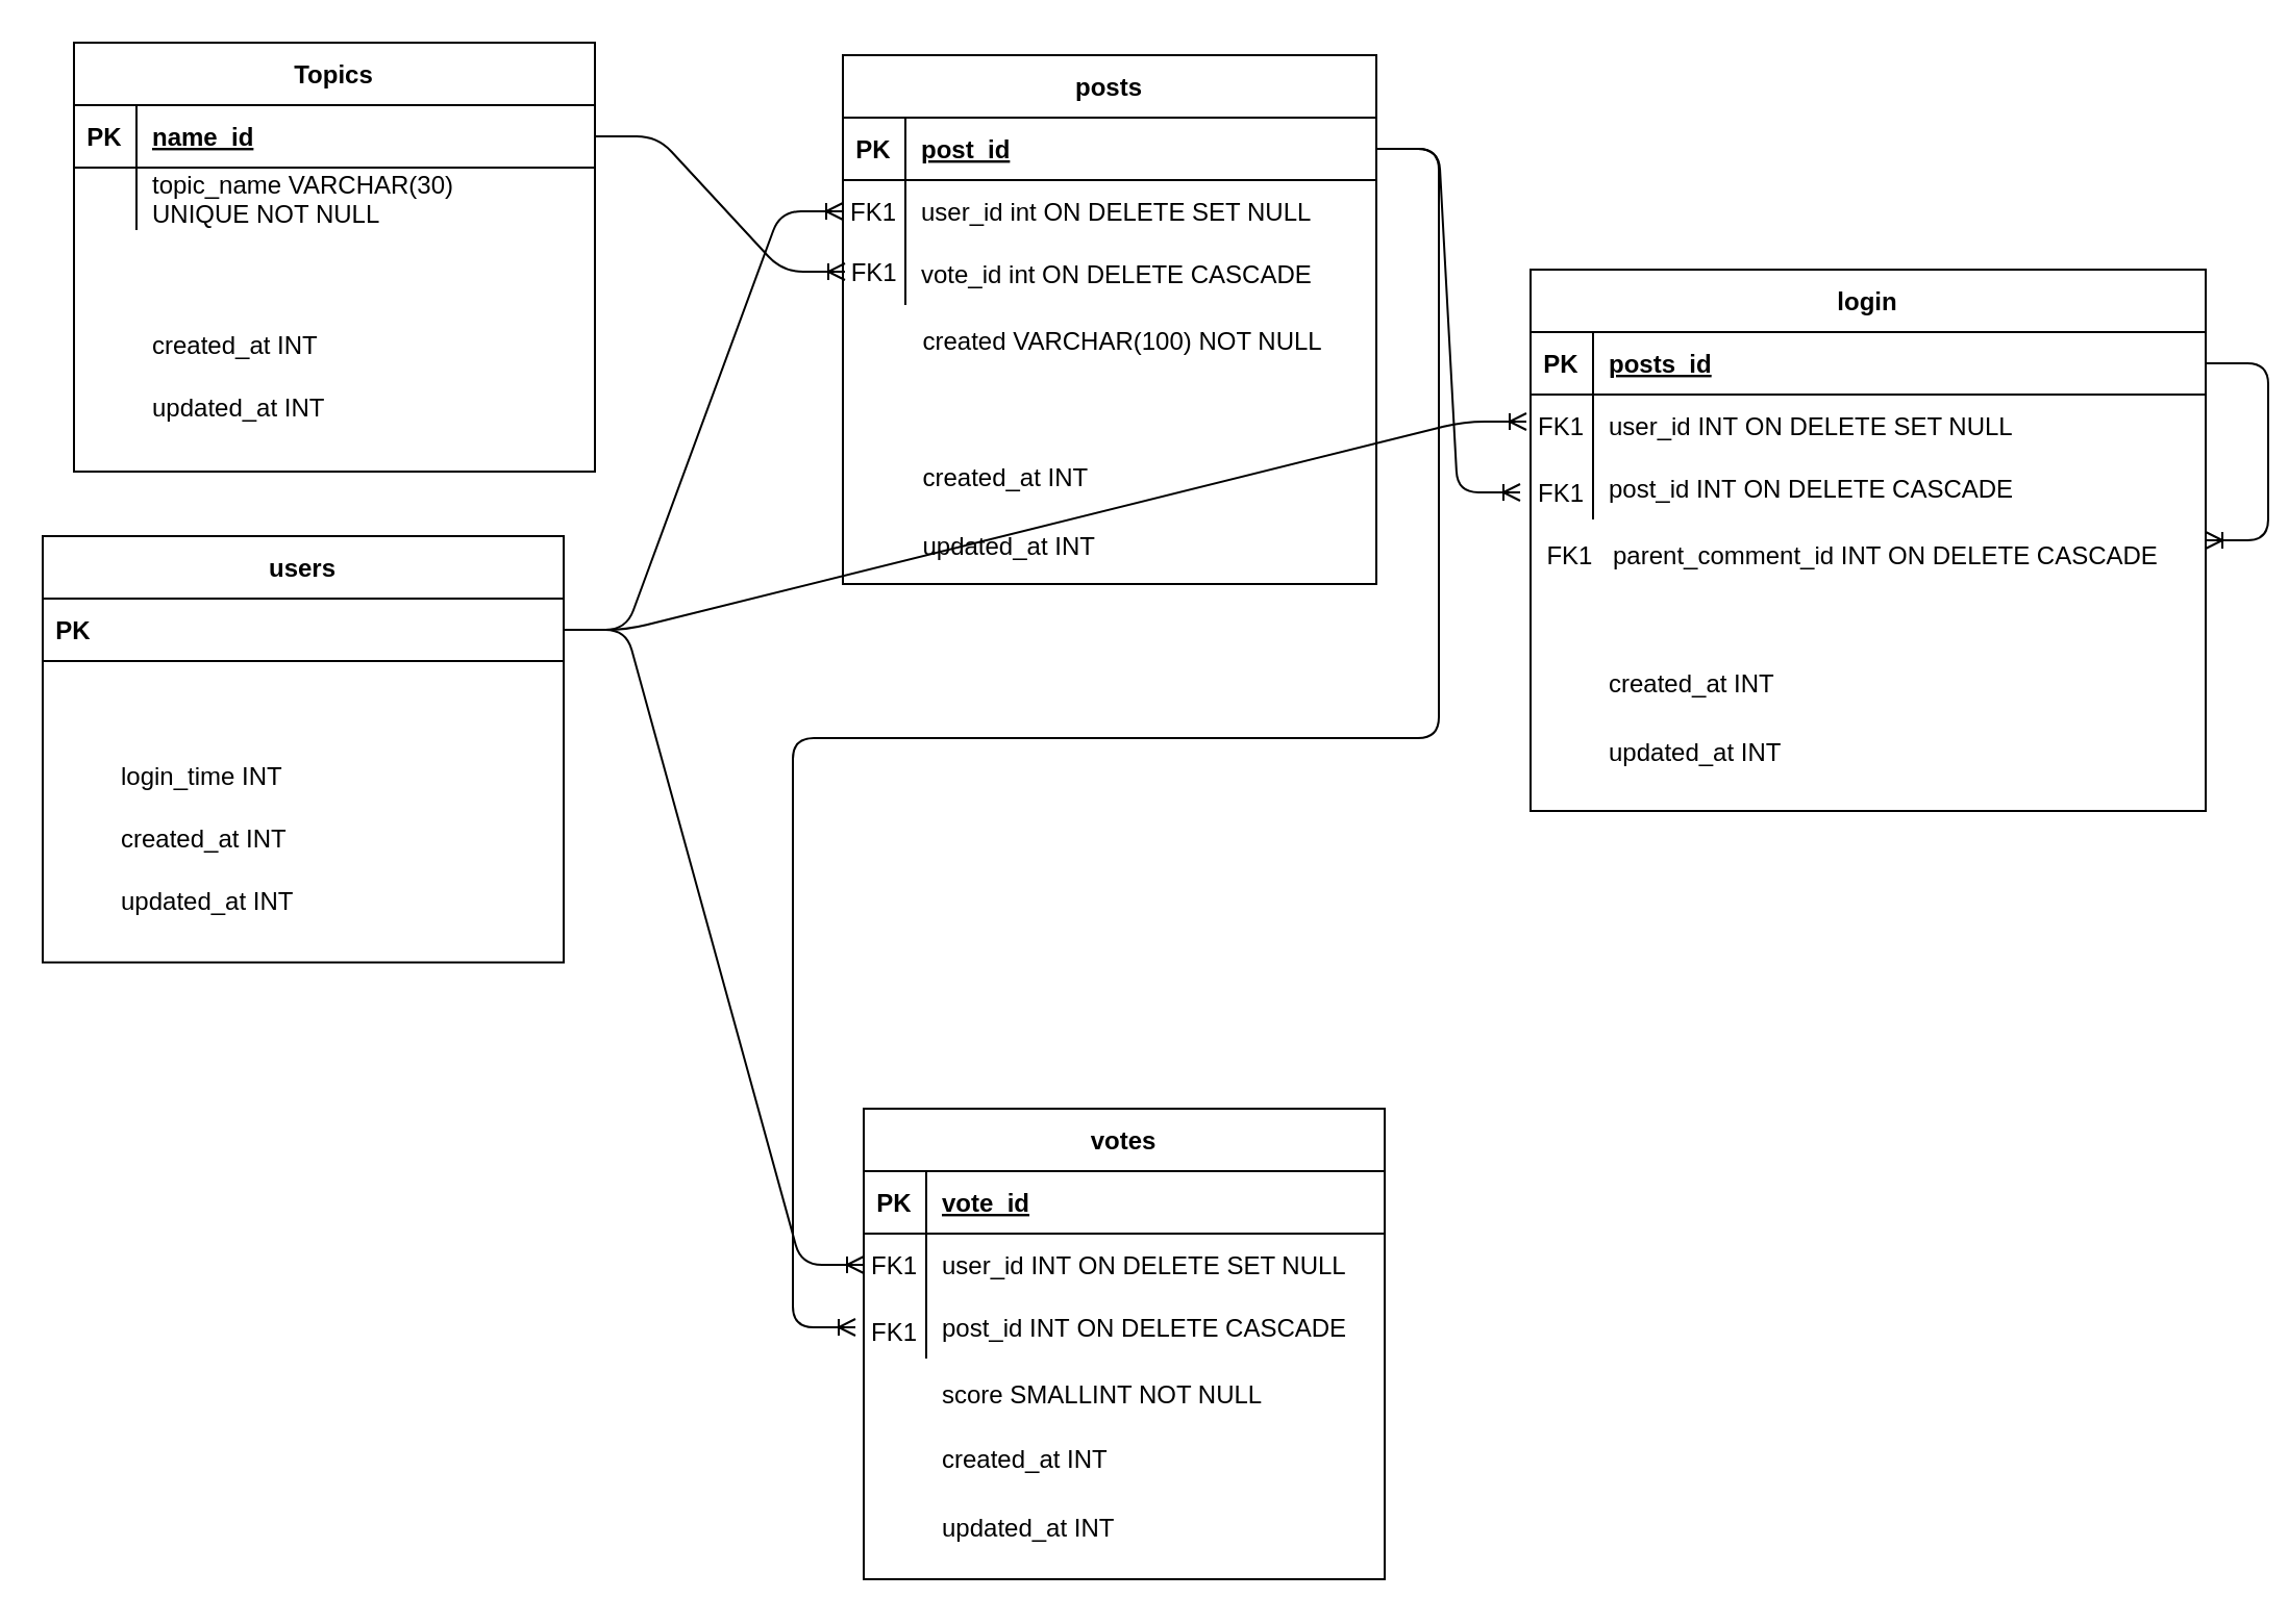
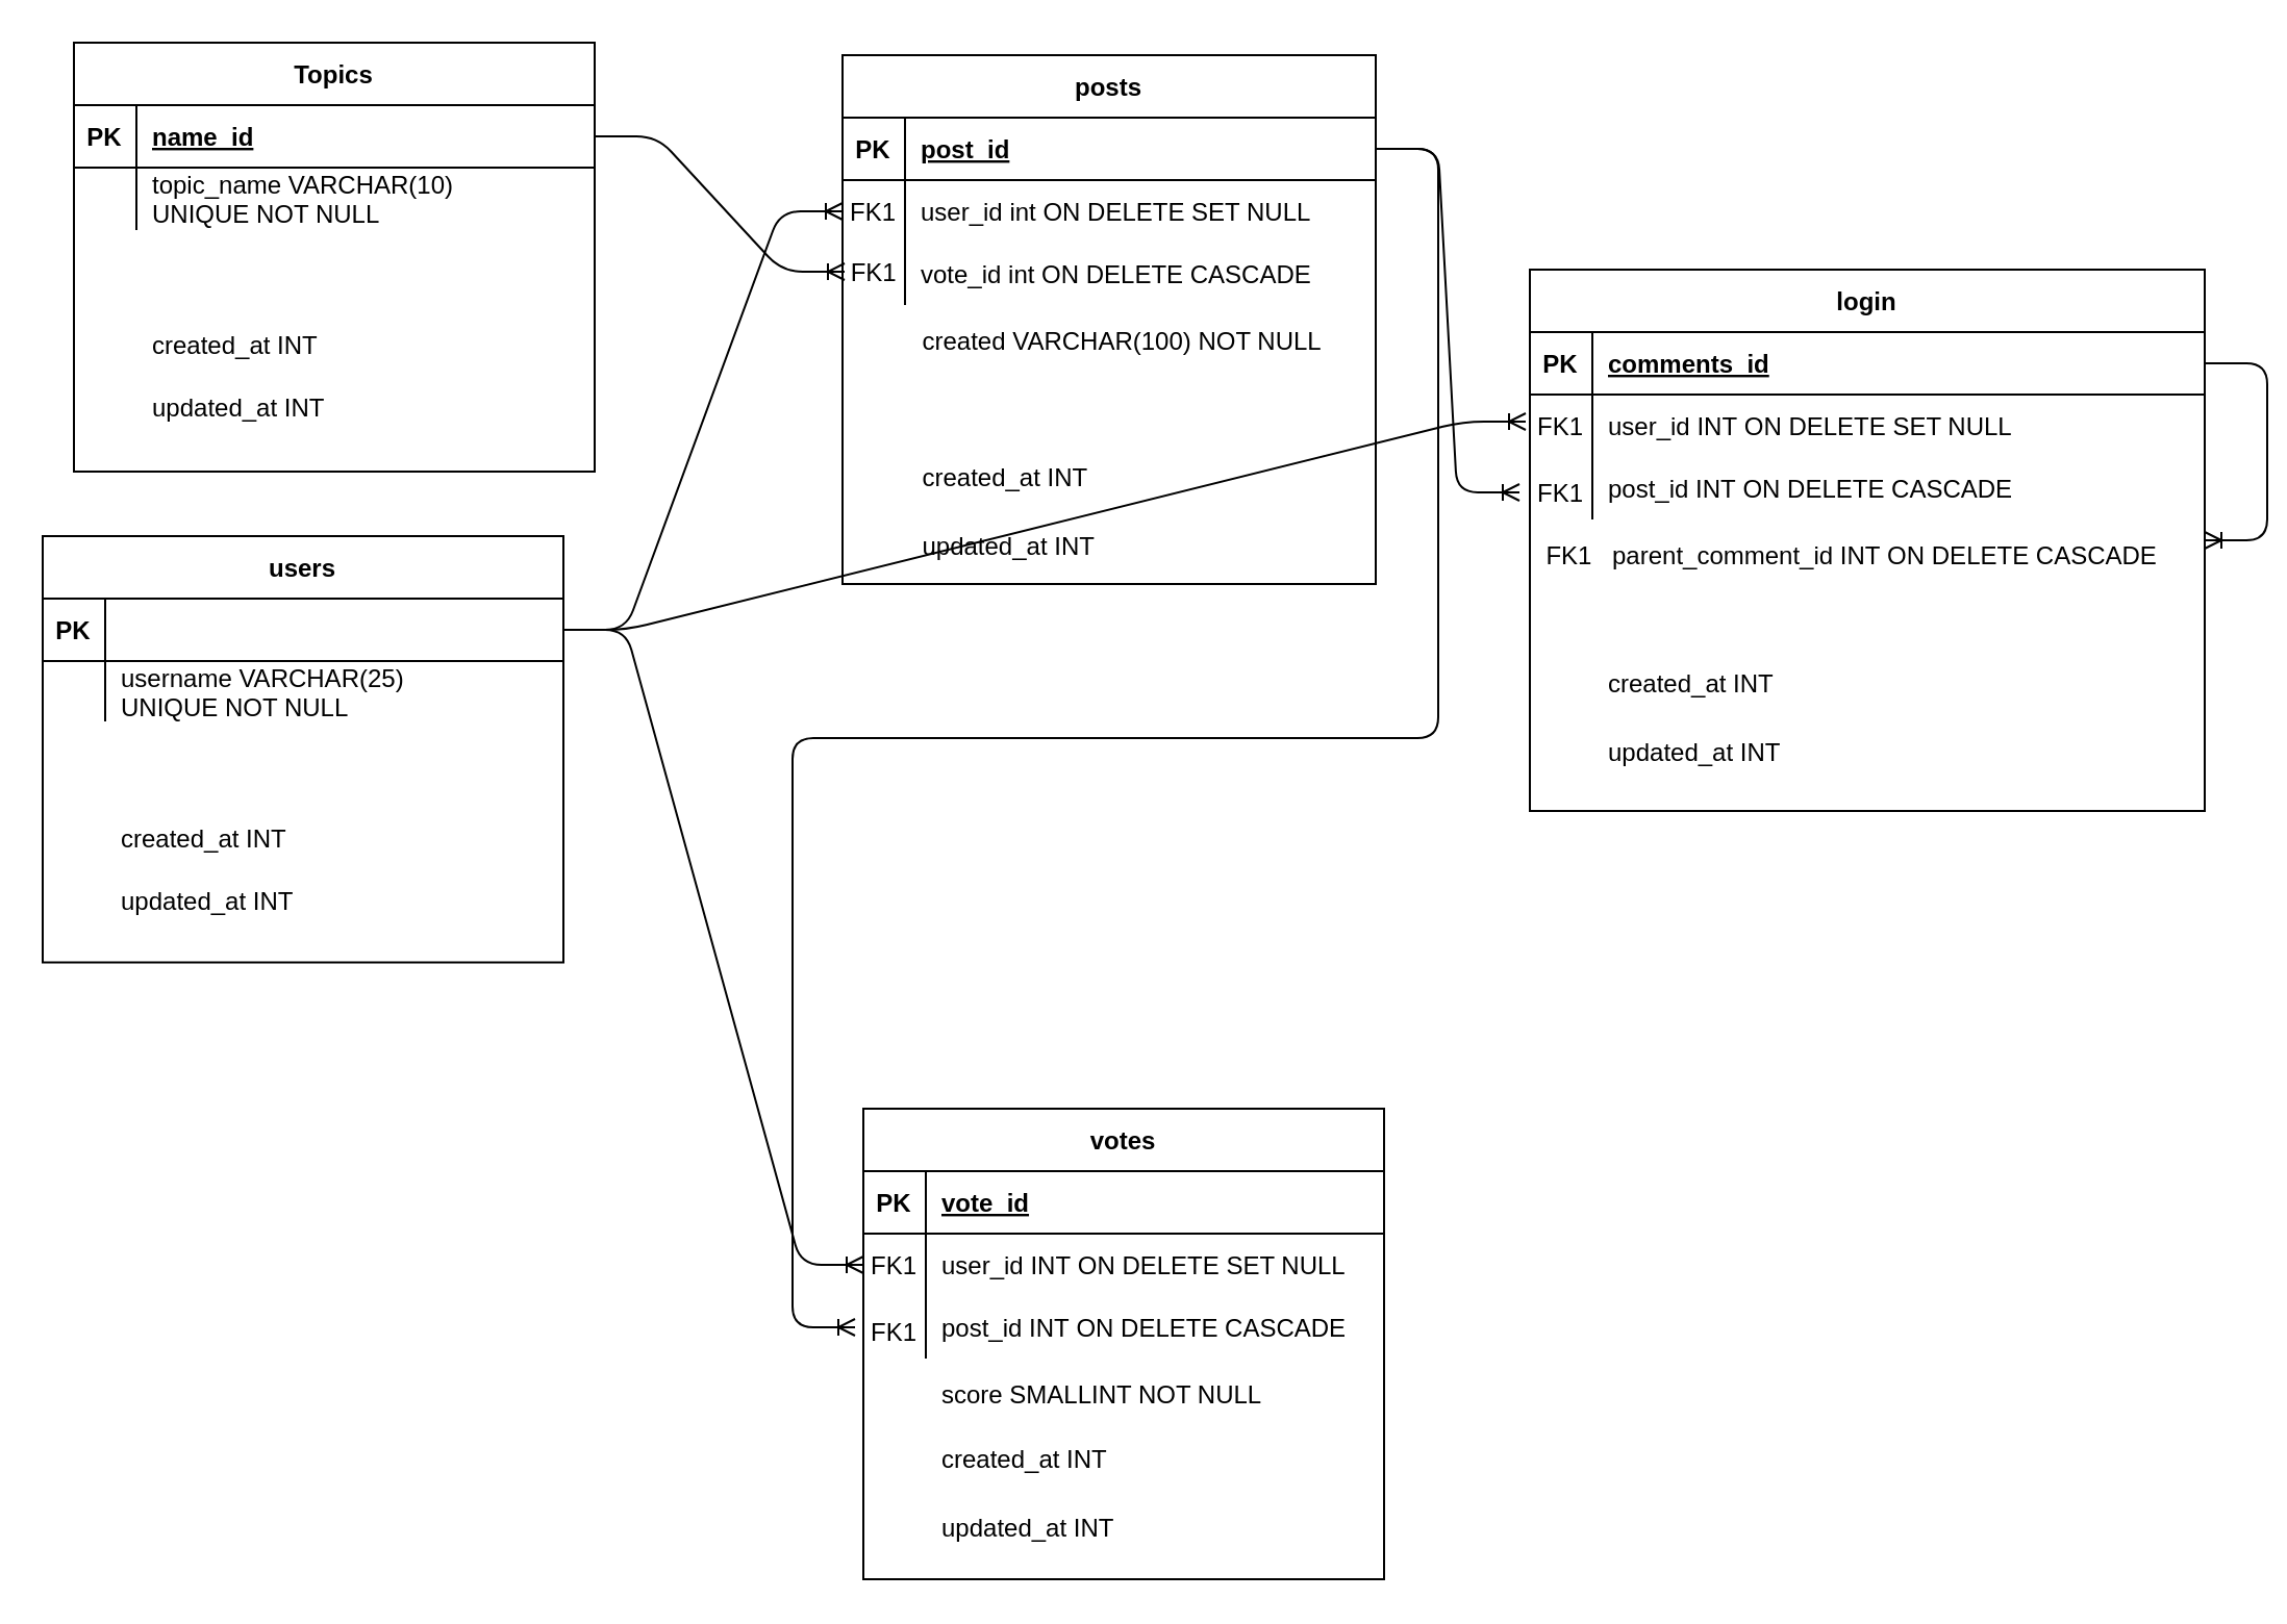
- <mxCell id="9" value="topic_name VARCHAR(30) &#10;UNIQUE NOT NULL" style="shape=partialRectangle;overflow=hidden;connectable=0;fillColor=none;top=0;left=0;bottom=0;right=0;align=left;spacingLeft=6;" parent="7" vertex="1"><mxGeometry x="30" width="220" height="30" as="geometry" /></mxCell>
+ <mxCell id="9" value="topic_name VARCHAR(10) &#10;UNIQUE NOT NULL" style="shape=partialRectangle;overflow=hidden;connectable=0;fillColor=none;top=0;left=0;bottom=0;right=0;align=left;spacingLeft=6;" parent="7" vertex="1"><mxGeometry x="30" width="220" height="30" as="geometry" /></mxCell>
- <mxCell id="34" value="posts_id" style="shape=partialRectangle;overflow=hidden;connectable=0;fillColor=none;top=0;left=0;bottom=0;right=0;align=left;spacingLeft=6;fontStyle=5;" vertex="1" parent="32"><mxGeometry x="30" width="294" height="30" as="geometry" /></mxCell>
+ <mxCell id="34" value="comments_id" style="shape=partialRectangle;overflow=hidden;connectable=0;fillColor=none;top=0;left=0;bottom=0;right=0;align=left;spacingLeft=6;fontStyle=5;" vertex="1" parent="32"><mxGeometry x="30" width="294" height="30" as="geometry" /></mxCell>
+ <mxCell id="22" value="username VARCHAR(25) &#10;UNIQUE NOT NULL" style="shape=partialRectangle;overflow=hidden;connectable=0;fillColor=none;top=0;left=0;bottom=0;right=0;align=left;spacingLeft=6;" vertex="1" parent="20"><mxGeometry x="30" width="220" height="29" as="geometry" /></mxCell>
- <mxCell id="25" value="login_time INT" style="shape=partialRectangle;overflow=hidden;connectable=0;fillColor=none;top=0;left=0;bottom=0;right=0;align=left;spacingLeft=6;" vertex="1" parent="23"><mxGeometry x="30" width="220" height="30" as="geometry" /></mxCell>
